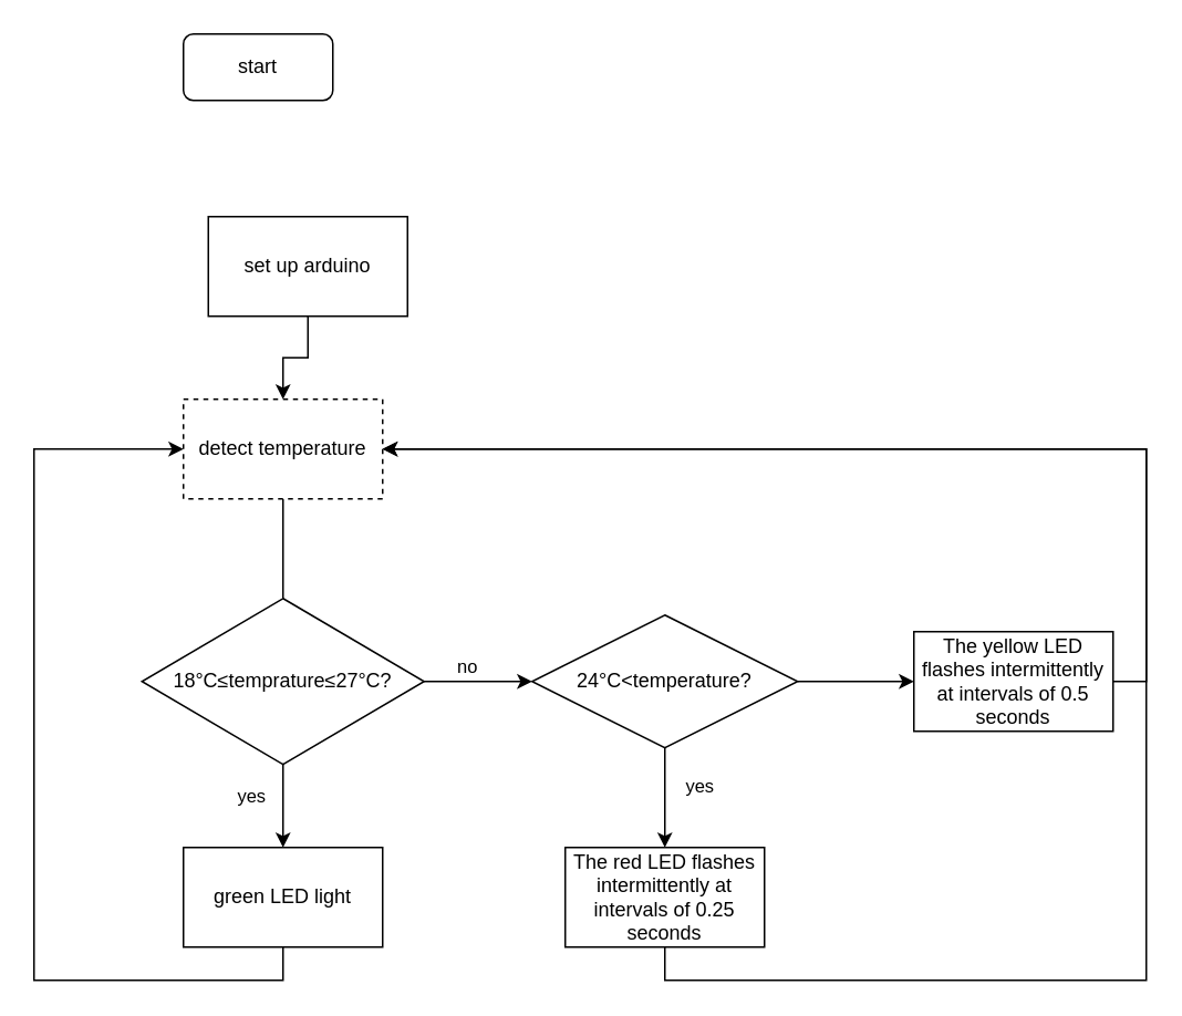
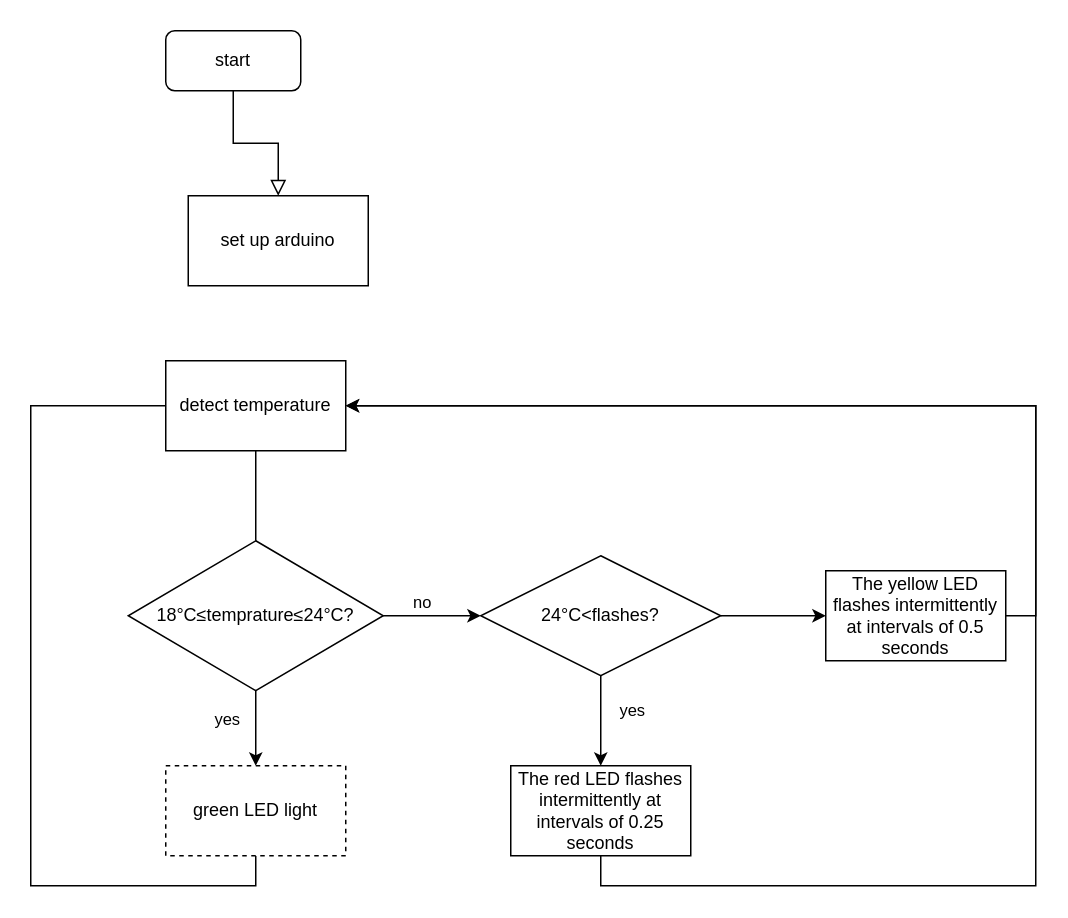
+ <mxCell id="2" value="" style="rounded=0;html=1;jettySize=auto;orthogonalLoop=1;fontSize=11;endArrow=block;endFill=0;endSize=8;strokeWidth=1;shadow=0;labelBackgroundColor=none;edgeStyle=orthogonalEdgeStyle;entryX=0.5;entryY=0;entryDx=0;entryDy=0;" parent="1" source="3" target="5" edge="1"><mxGeometry relative="1" as="geometry"><mxPoint x="170" y="110" as="targetPoint" /></mxGeometry></mxCell>
- <mxCell id="4" style="edgeStyle=orthogonalEdgeStyle;rounded=0;orthogonalLoop=1;jettySize=auto;html=1;exitX=0.5;exitY=1;exitDx=0;exitDy=0;entryX=0.5;entryY=0;entryDx=0;entryDy=0;" edge="1" parent="1" source="5" target="7"><mxGeometry relative="1" as="geometry" /></mxCell>
- <mxCell id="13" style="edgeStyle=orthogonalEdgeStyle;rounded=0;orthogonalLoop=1;jettySize=auto;html=1;exitX=0.5;exitY=1;exitDx=0;exitDy=0;entryX=0;entryY=0.5;entryDx=0;entryDy=0;" edge="1" parent="1" source="14" target="7"><mxGeometry relative="1" as="geometry"><Array as="points"><mxPoint x="170" y="590" /><mxPoint x="20" y="590" /><mxPoint x="20" y="270" /></Array></mxGeometry></mxCell>
+ <mxCell id="13" style="edgeStyle=orthogonalEdgeStyle;rounded=0;orthogonalLoop=1;jettySize=auto;html=1;exitX=0.5;exitY=1;exitDx=0;exitDy=0;entryX=0;entryY=0.5;entryDx=0;entryDy=0;endArrow=none;" edge="1" parent="1" source="14" target="7"><mxGeometry relative="1" as="geometry"><Array as="points"><mxPoint x="170" y="590" /><mxPoint x="20" y="590" /><mxPoint x="20" y="270" /></Array></mxGeometry></mxCell>
- <mxCell id="7" value="detect temperature" style="rounded=0;whiteSpace=wrap;html=1;dashed=1;" vertex="1" parent="1"><mxGeometry x="110" y="240" width="120" height="60" as="geometry" /></mxCell>
+ <mxCell id="7" value="detect temperature" style="rounded=0;whiteSpace=wrap;html=1;" vertex="1" parent="1"><mxGeometry x="110" y="240" width="120" height="60" as="geometry" /></mxCell>
- <mxCell id="12" value="18°C≤temprature≤27°C?" style="rhombus;whiteSpace=wrap;html=1;" vertex="1" parent="1"><mxGeometry x="85" y="360" width="170" height="100" as="geometry" /></mxCell>
+ <mxCell id="12" value="18°C≤temprature≤24°C?" style="rhombus;whiteSpace=wrap;html=1;" vertex="1" parent="1"><mxGeometry x="85" y="360" width="170" height="100" as="geometry" /></mxCell>
- <mxCell id="18" value="24°C&amp;lt;temperature?" style="rhombus;whiteSpace=wrap;html=1;" vertex="1" parent="1"><mxGeometry x="320" y="370" width="160" height="80" as="geometry" /></mxCell>
+ <mxCell id="18" value="24°C&amp;lt;flashes?" style="rhombus;whiteSpace=wrap;html=1;" vertex="1" parent="1"><mxGeometry x="320" y="370" width="160" height="80" as="geometry" /></mxCell>
- <mxCell id="14" value="green LED light" style="rounded=0;whiteSpace=wrap;html=1;" vertex="1" parent="1"><mxGeometry x="110" y="510" width="120" height="60" as="geometry" /></mxCell>
+ <mxCell id="14" value="green LED light" style="rounded=0;whiteSpace=wrap;html=1;dashed=1;" vertex="1" parent="1"><mxGeometry x="110" y="510" width="120" height="60" as="geometry" /></mxCell>
